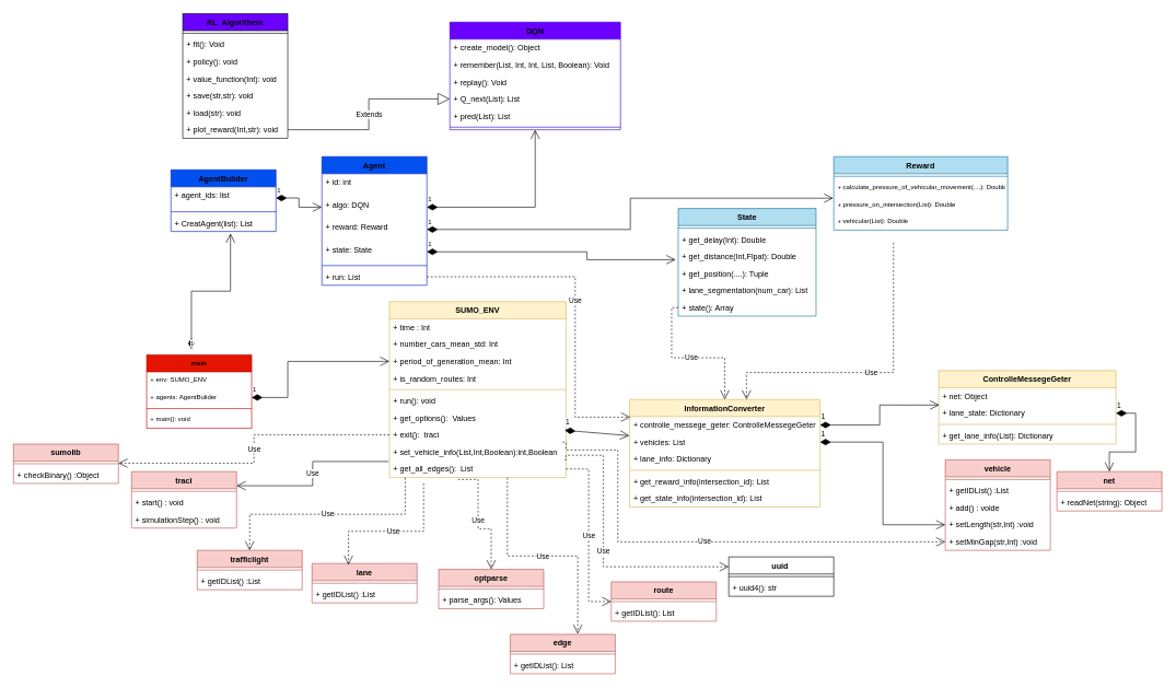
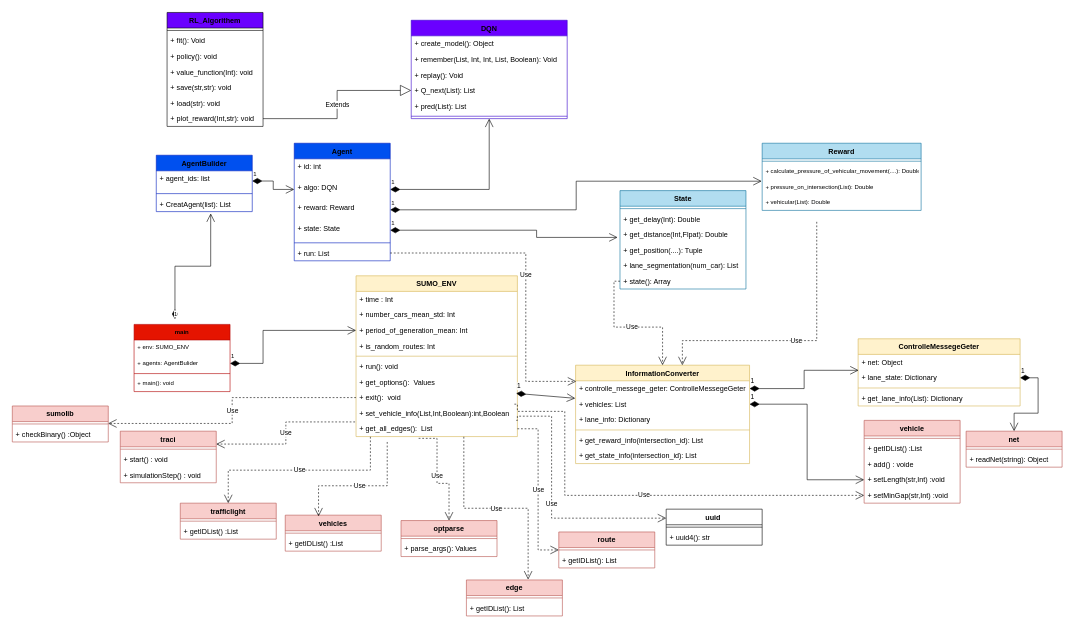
- <mxCell id="34" value="+ exit():  traci" style="text;strokeColor=none;fillColor=none;align=left;verticalAlign=top;spacingLeft=4;spacingRight=4;overflow=hidden;rotatable=0;points=[[0,0.5],[1,0.5]];portConstraint=eastwest;fontColor=none;" parent="26" vertex="1"><mxGeometry y="190" width="269" height="26" as="geometry" /></mxCell>
+ <mxCell id="34" value="+ exit():  void" style="text;strokeColor=none;fillColor=none;align=left;verticalAlign=top;spacingLeft=4;spacingRight=4;overflow=hidden;rotatable=0;points=[[0,0.5],[1,0.5]];portConstraint=eastwest;fontColor=none;" parent="26" vertex="1"><mxGeometry y="190" width="269" height="26" as="geometry" /></mxCell>
- <mxCell id="120" value="Use" style="endArrow=open;endSize=12;dashed=0;html=1;rounded=0;entryX=1;entryY=0.25;entryDx=0;entryDy=0;exitX=-0.006;exitY=0.061;exitDx=0;exitDy=0;exitPerimeter=0;edgeStyle=elbowEdgeStyle;" parent="1" source="36" target="101" edge="1"><mxGeometry width="160" relative="1" as="geometry"><mxPoint x="596" y="725" as="sourcePoint" /><mxPoint x="712" y="1065" as="targetPoint" /></mxGeometry></mxCell>
+ <mxCell id="120" value="Use" style="endArrow=open;endSize=12;dashed=1;html=1;rounded=0;entryX=1;entryY=0.25;entryDx=0;entryDy=0;exitX=-0.006;exitY=0.061;exitDx=0;exitDy=0;exitPerimeter=0;edgeStyle=elbowEdgeStyle;" parent="1" source="36" target="101" edge="1"><mxGeometry width="160" relative="1" as="geometry"><mxPoint x="596" y="725" as="sourcePoint" /><mxPoint x="712" y="1065" as="targetPoint" /></mxGeometry></mxCell>
- <mxCell id="92" value="lane" style="swimlane;fontStyle=1;align=center;verticalAlign=top;childLayout=stackLayout;horizontal=1;startSize=26;horizontalStack=0;resizeParent=1;resizeParentMax=0;resizeLast=0;collapsible=1;marginBottom=0;fillColor=#f8cecc;strokeColor=#b85450;" parent="1" vertex="1"><mxGeometry x="475" y="858" width="160" height="60" as="geometry" /></mxCell>
+ <mxCell id="92" value="vehicles" style="swimlane;fontStyle=1;align=center;verticalAlign=top;childLayout=stackLayout;horizontal=1;startSize=26;horizontalStack=0;resizeParent=1;resizeParentMax=0;resizeLast=0;collapsible=1;marginBottom=0;fillColor=#f8cecc;strokeColor=#b85450;" parent="1" vertex="1"><mxGeometry x="475" y="858" width="160" height="60" as="geometry" /></mxCell>
